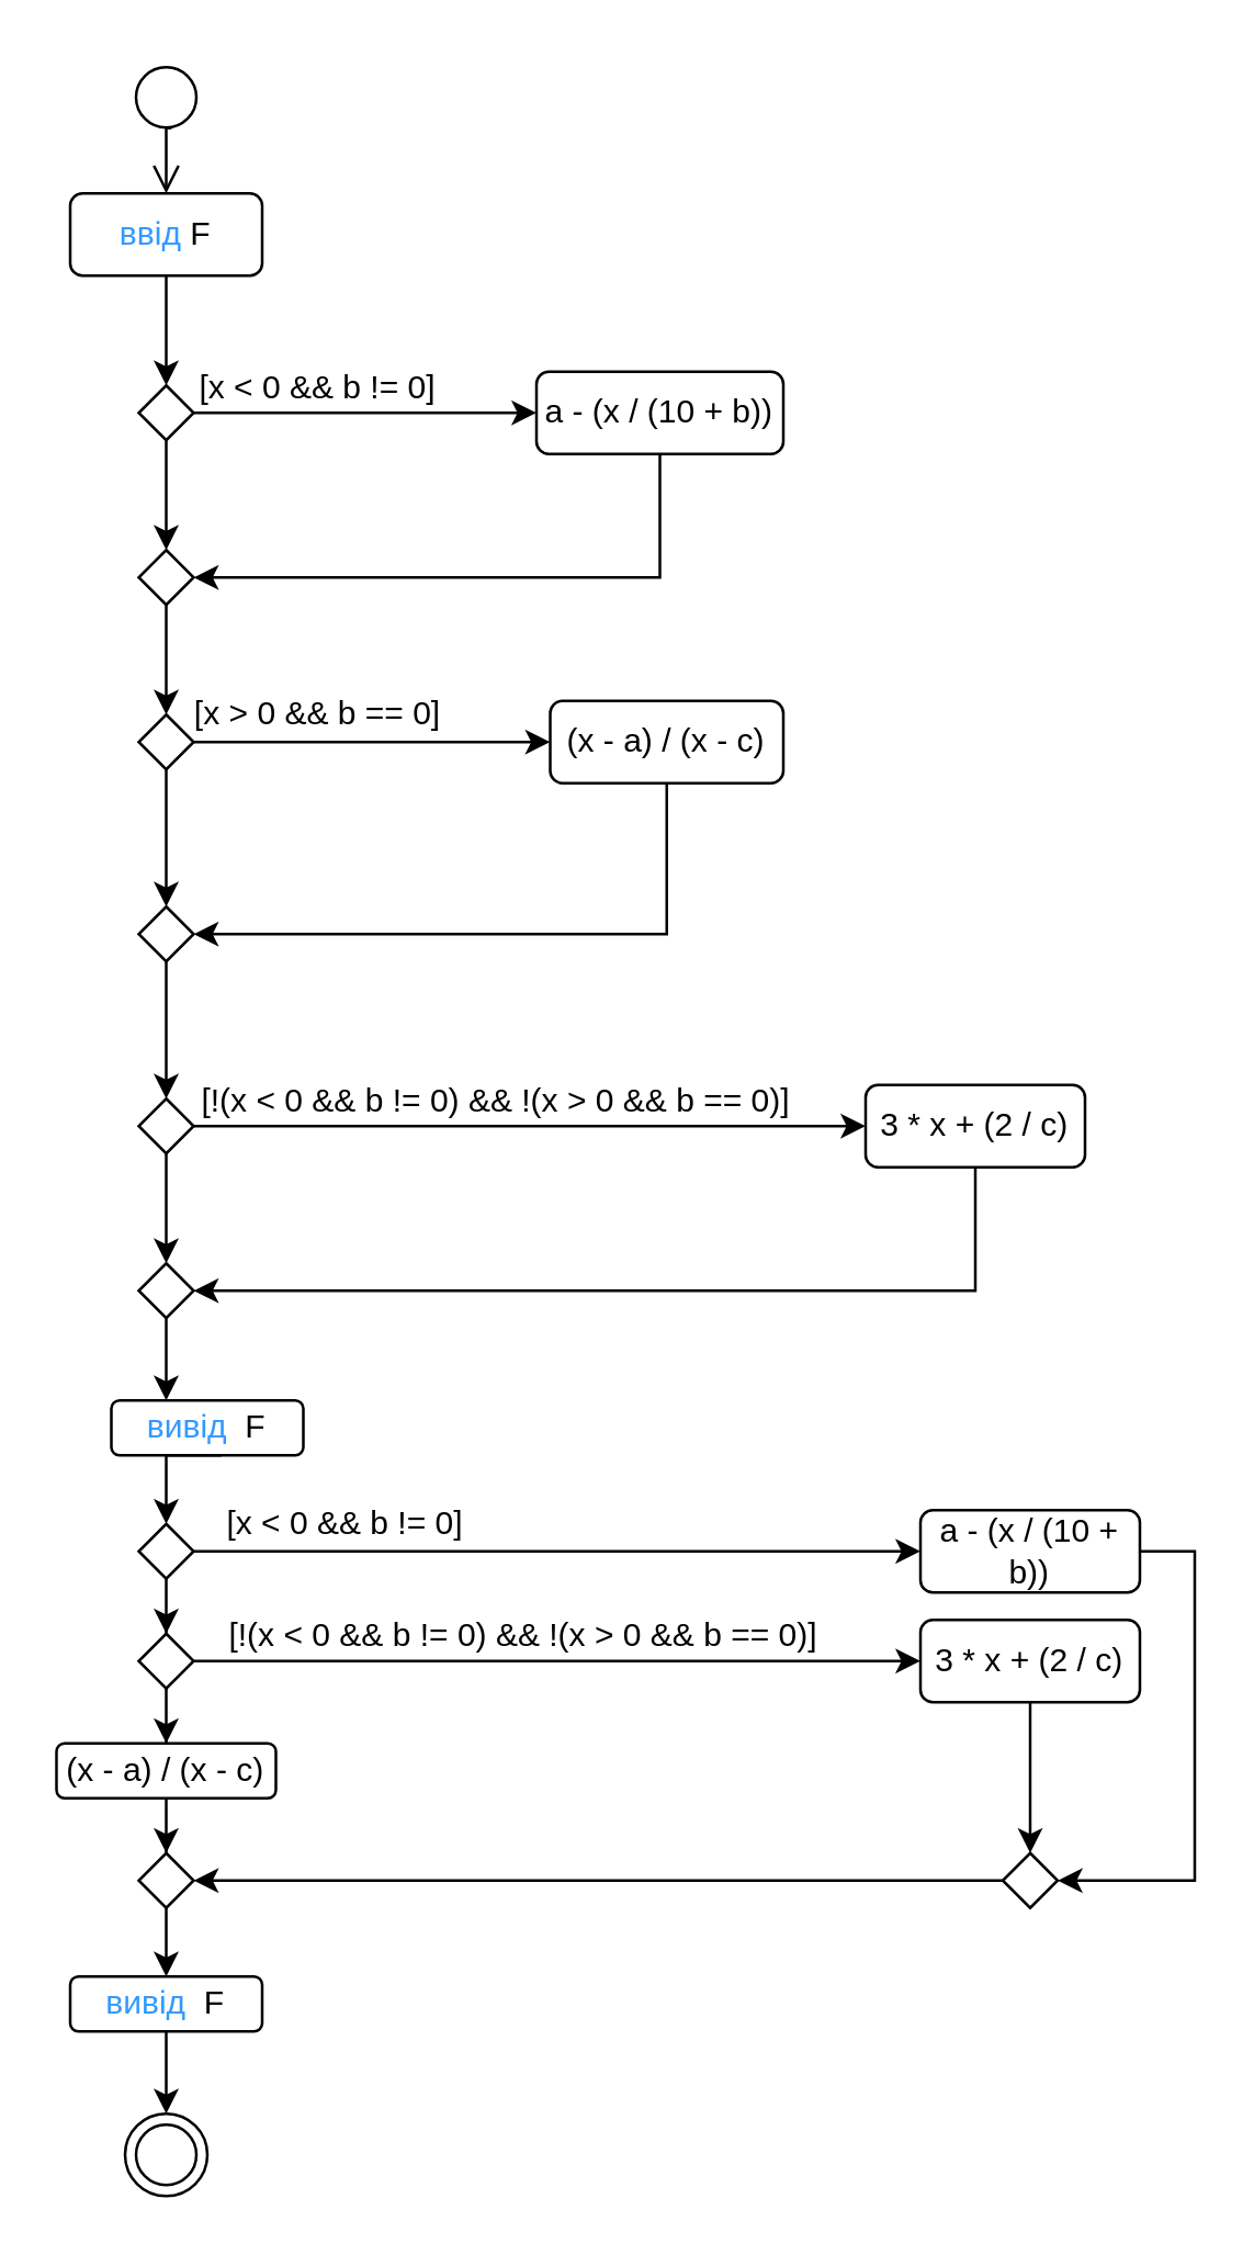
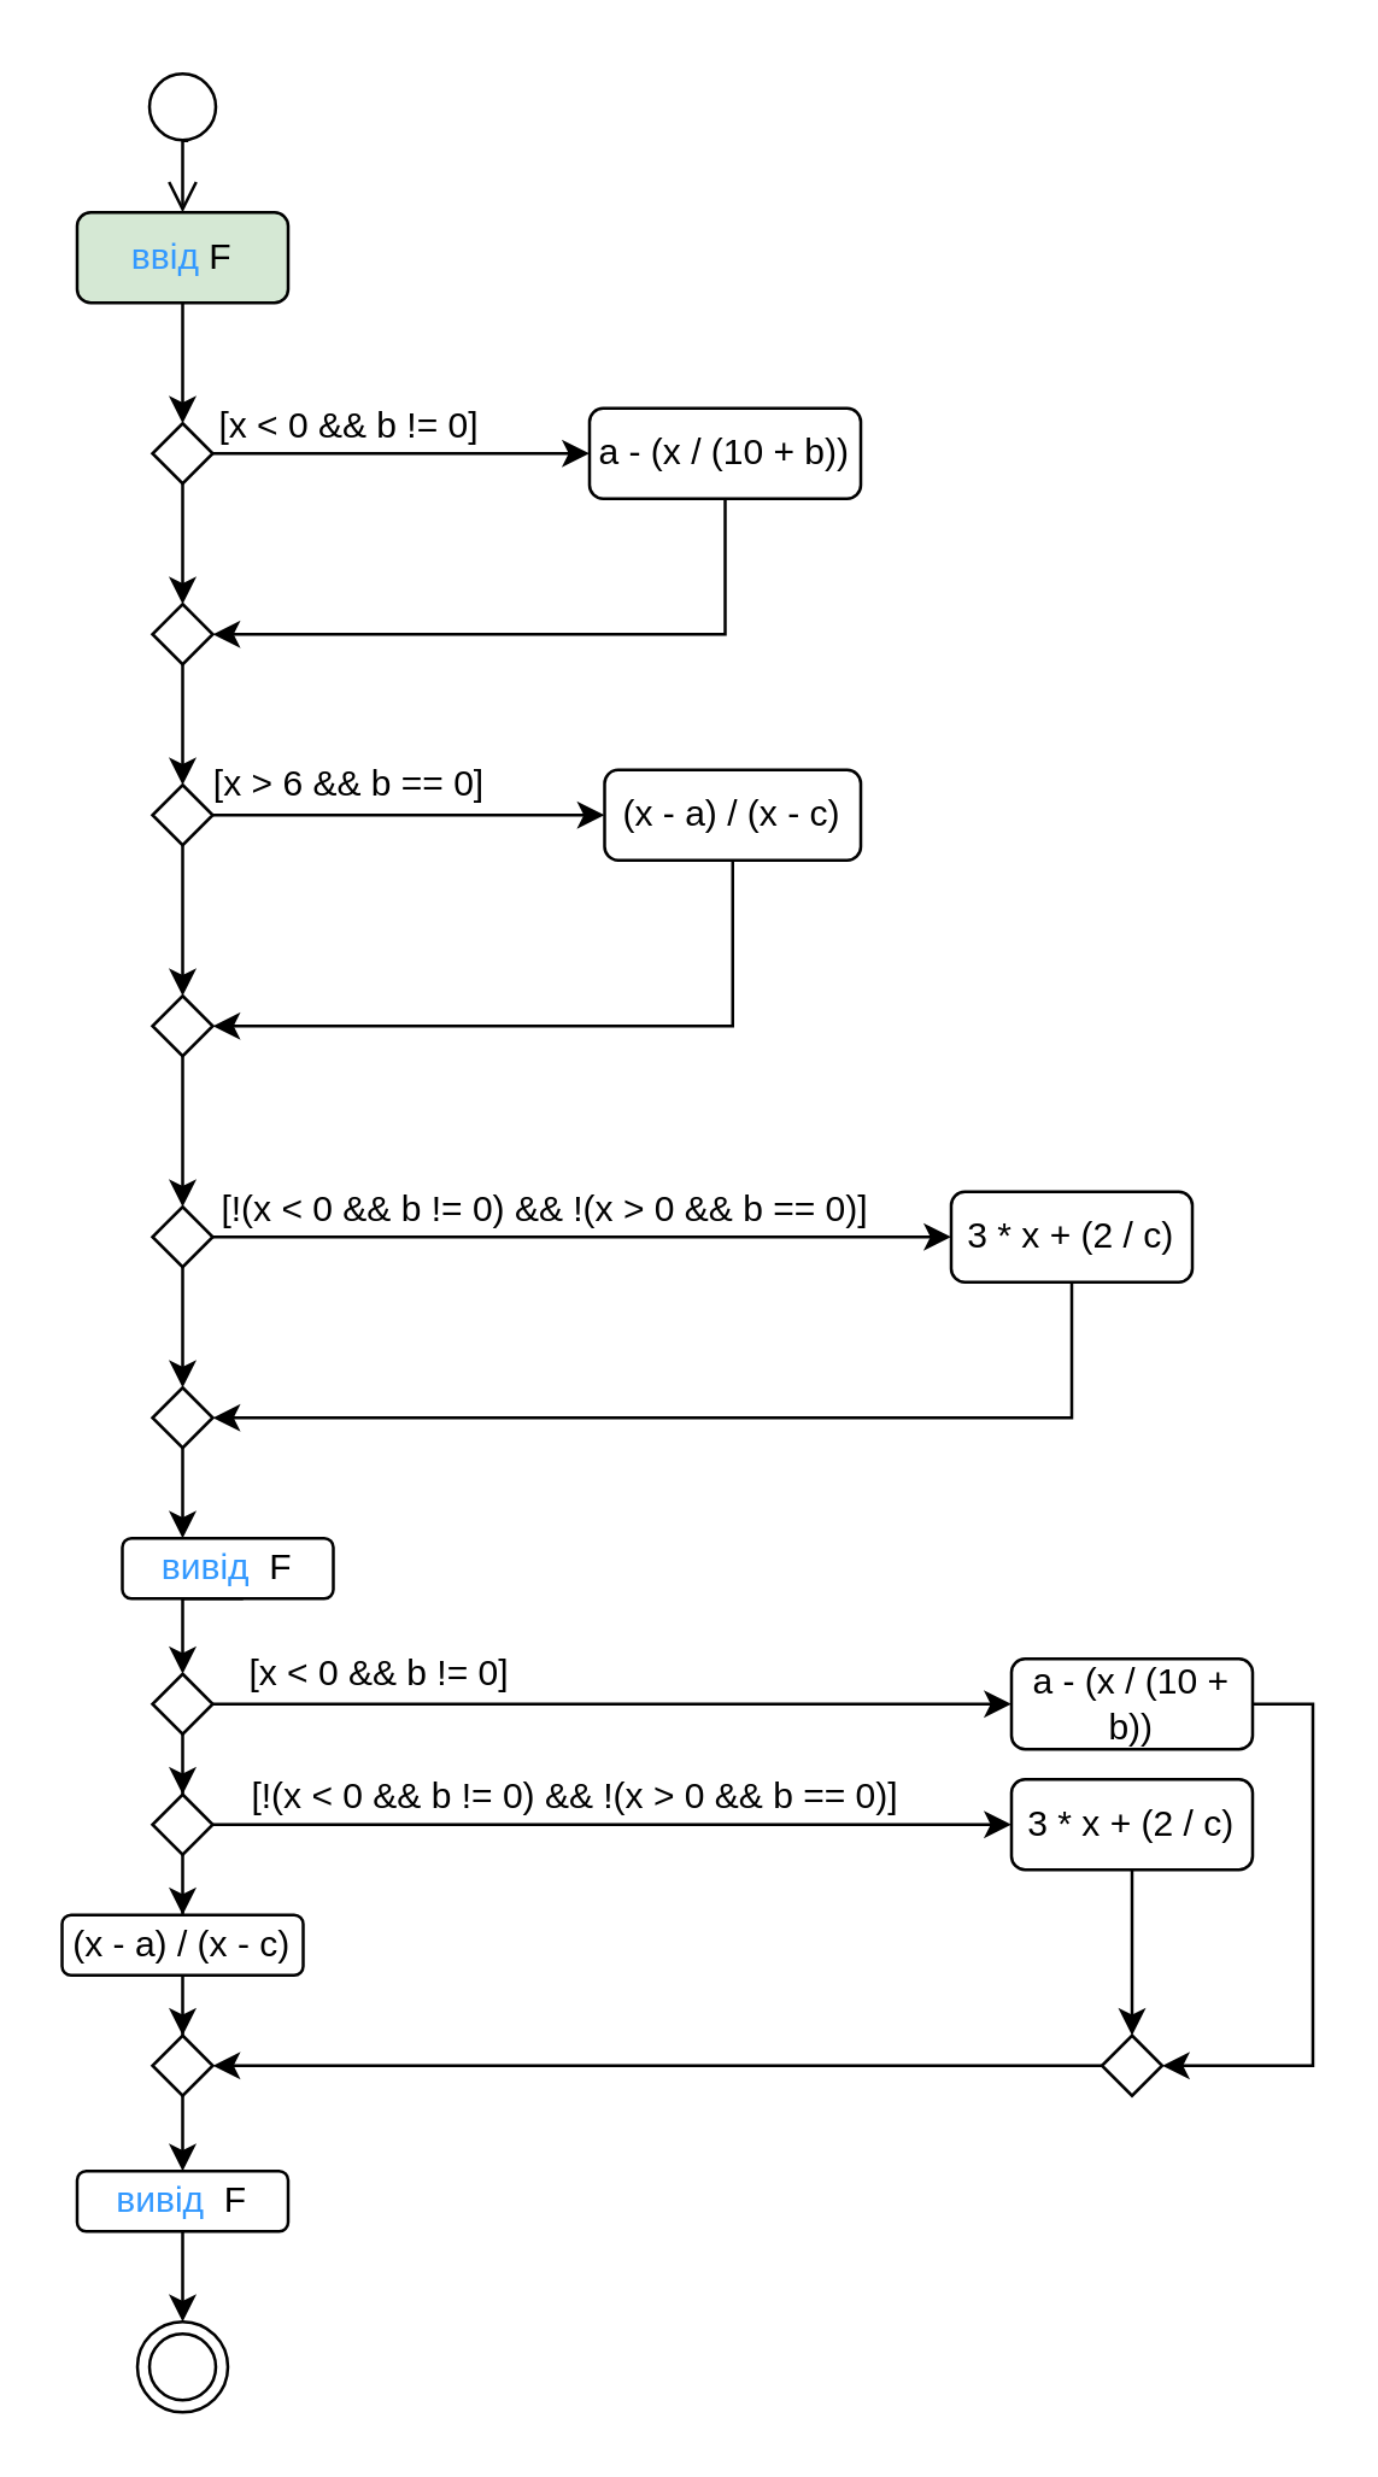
- <mxCell id="5" value="&lt;font color=&quot;#3399ff&quot;&gt;ввід &lt;/font&gt;F" style="rounded=1;whiteSpace=wrap;html=1;" vertex="1" parent="1"><mxGeometry x="25" y="70" width="70" height="30" as="geometry" /></mxCell>
+ <mxCell id="5" value="&lt;font color=&quot;#3399ff&quot;&gt;ввід &lt;/font&gt;F" style="rounded=1;whiteSpace=wrap;html=1;fillColor=#d5e8d4;" vertex="1" parent="1"><mxGeometry x="25" y="70" width="70" height="30" as="geometry" /></mxCell>
- <mxCell id="19" value="&lt;p style=&quot;&quot;&gt;[x &amp;gt; 0 &amp;amp;&amp;amp; b == 0]&lt;/p&gt;" style="text;html=1;align=center;verticalAlign=middle;resizable=0;points=[];autosize=1;strokeColor=none;fillColor=none;" vertex="1" parent="1"><mxGeometry x="60" y="235" width="110" height="50" as="geometry" /></mxCell>
+ <mxCell id="19" value="&lt;p style=&quot;&quot;&gt;[x &amp;gt; 6 &amp;amp;&amp;amp; b == 0]&lt;/p&gt;" style="text;html=1;align=center;verticalAlign=middle;resizable=0;points=[];autosize=1;strokeColor=none;fillColor=none;" vertex="1" parent="1"><mxGeometry x="60" y="235" width="110" height="50" as="geometry" /></mxCell>
